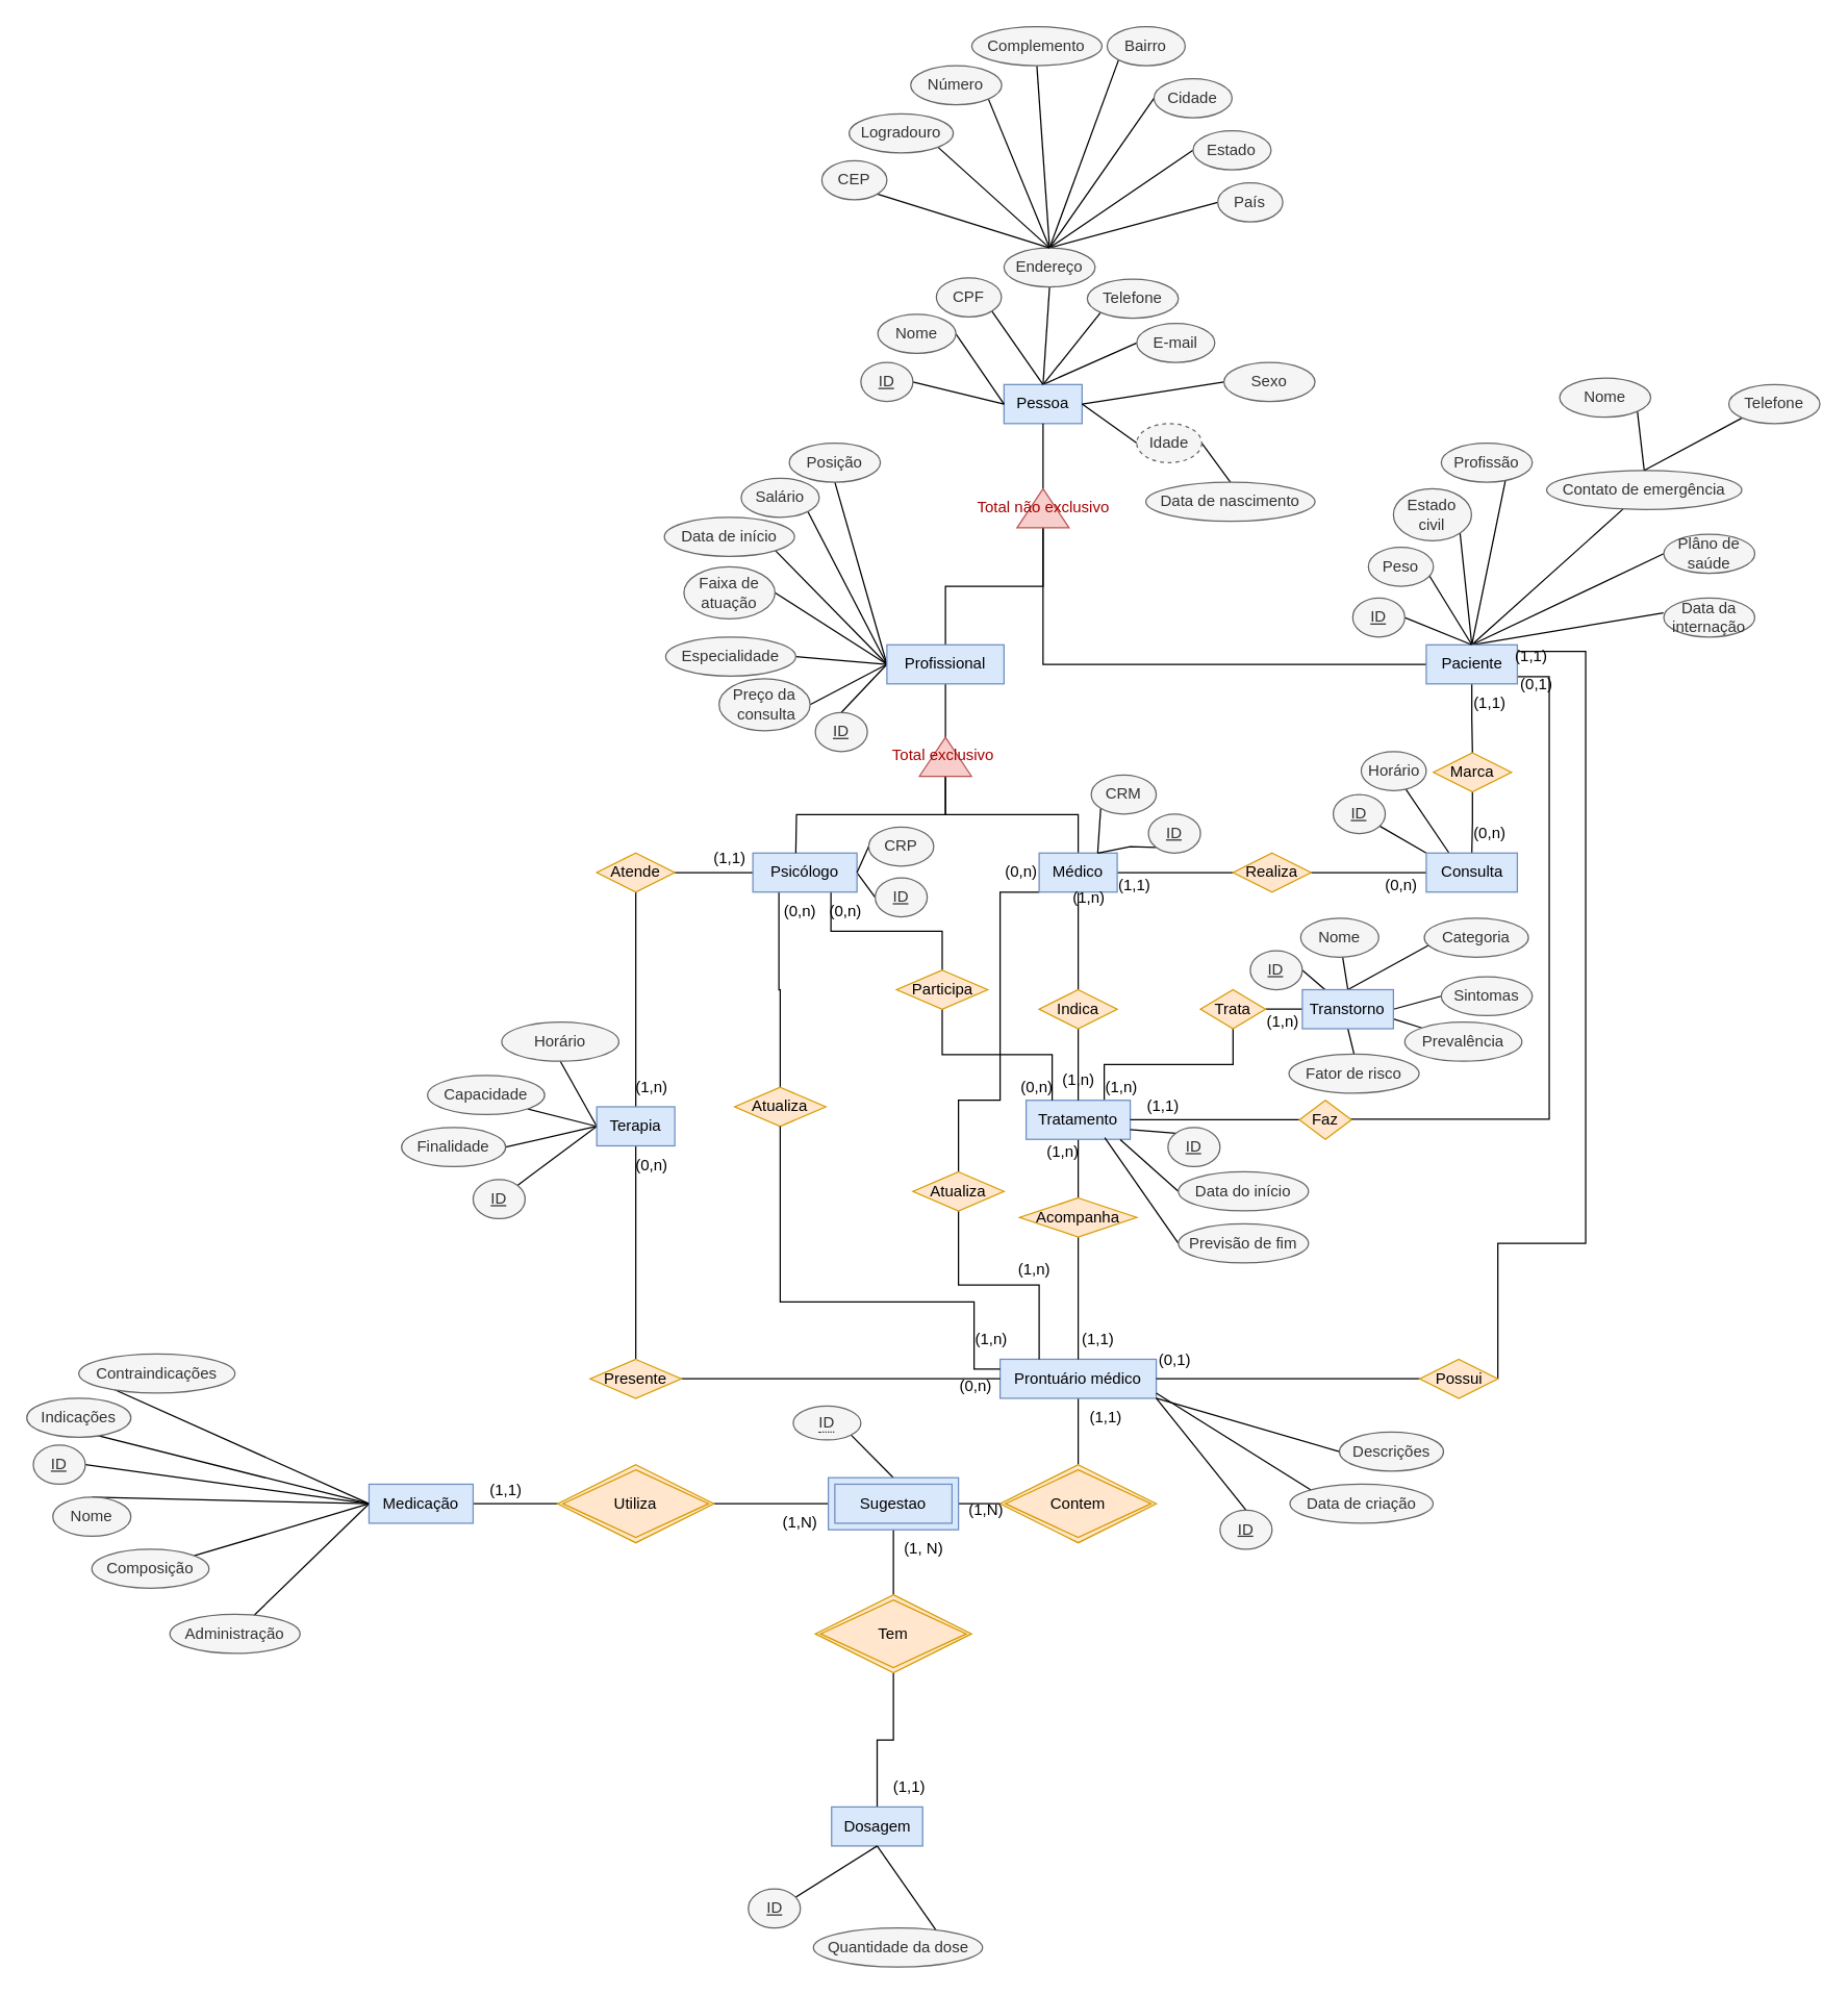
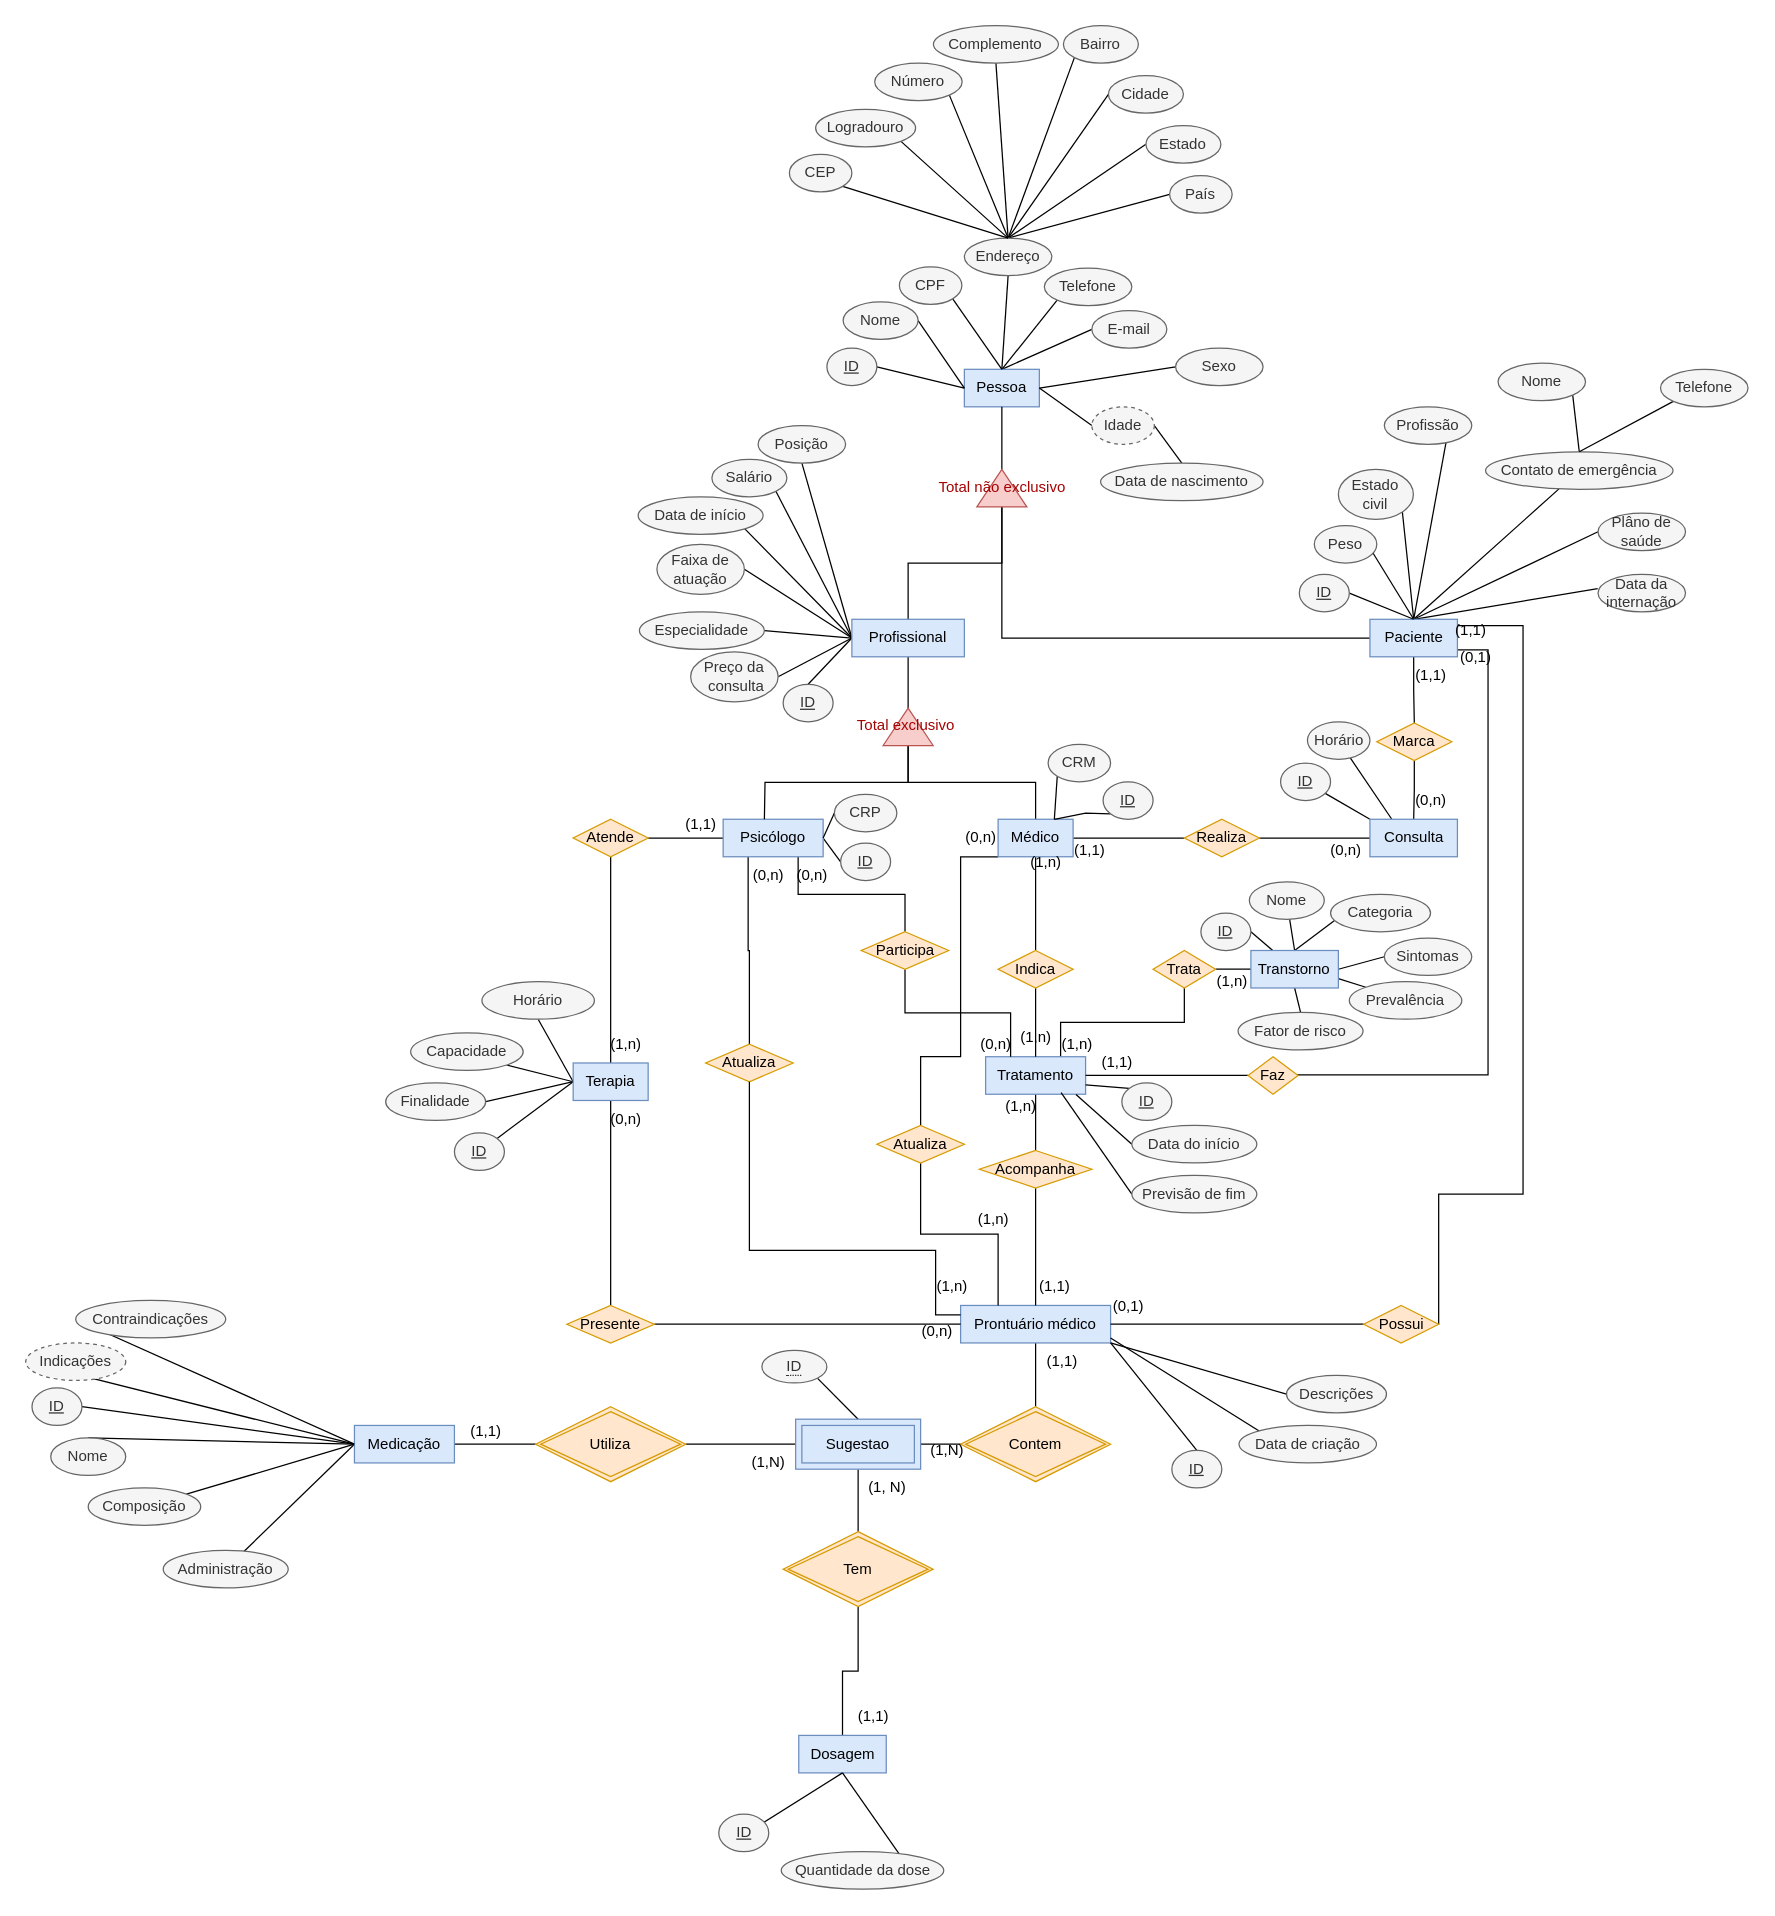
- <mxCell id="157" value="Profissão" style="ellipse;whiteSpace=wrap;html=1;align=center;fillColor=#f5f5f5;fontColor=#333333;strokeColor=#666666;" parent="1" vertex="1"><mxGeometry x="1107" y="340" width="70" height="30" as="geometry" /></mxCell>
+ <mxCell id="157" value="Profissão" style="ellipse;whiteSpace=wrap;html=1;align=center;fillColor=#f5f5f5;fontColor=#333333;strokeColor=#666666;" parent="1" vertex="1"><mxGeometry x="1107" y="325" width="70" height="30" as="geometry" /></mxCell>
- <mxCell id="173" value="Categoria" style="ellipse;whiteSpace=wrap;html=1;align=center;fillColor=#f5f5f5;fontColor=#333333;strokeColor=#666666;" parent="1" vertex="1"><mxGeometry x="1094" y="705" width="80" height="30" as="geometry" /></mxCell>
+ <mxCell id="173" value="Categoria" style="ellipse;whiteSpace=wrap;html=1;align=center;fillColor=#f5f5f5;fontColor=#333333;strokeColor=#666666;" parent="1" vertex="1"><mxGeometry x="1064" y="715" width="80" height="30" as="geometry" /></mxCell>
- <mxCell id="146" value="Indicações" style="ellipse;whiteSpace=wrap;html=1;align=center;fillColor=#f5f5f5;fontColor=#333333;strokeColor=#666666;" parent="1" vertex="1"><mxGeometry x="20" y="1074" width="80" height="30" as="geometry" /></mxCell>
+ <mxCell id="146" value="Indicações" style="ellipse;whiteSpace=wrap;html=1;align=center;fillColor=#f5f5f5;fontColor=#333333;strokeColor=#666666;dashed=1;" parent="1" vertex="1"><mxGeometry x="20" y="1074" width="80" height="30" as="geometry" /></mxCell>
